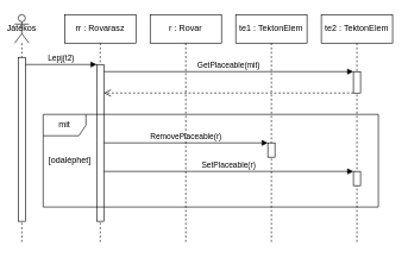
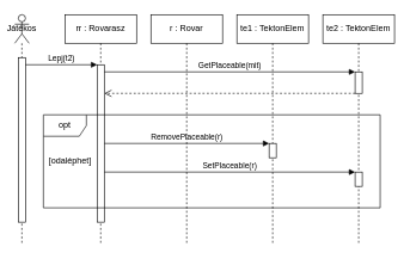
- <mxCell id="17" value="mit" style="shape=umlFrame;whiteSpace=wrap;html=1;pointerEvents=0;" vertex="1" parent="1"><mxGeometry x="60" y="160" width="470" height="130" as="geometry" /></mxCell>
+ <mxCell id="17" value="opt" style="shape=umlFrame;whiteSpace=wrap;html=1;pointerEvents=0;" vertex="1" parent="1"><mxGeometry x="60" y="160" width="470" height="130" as="geometry" /></mxCell>
